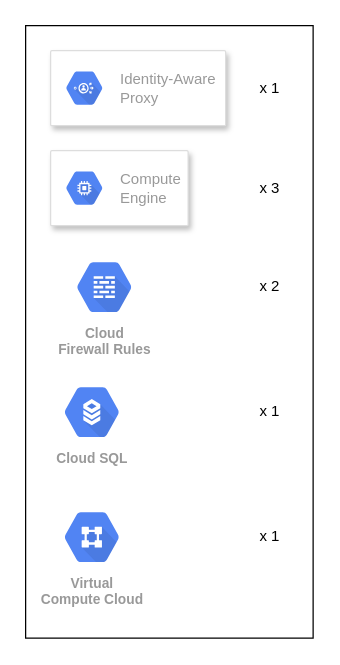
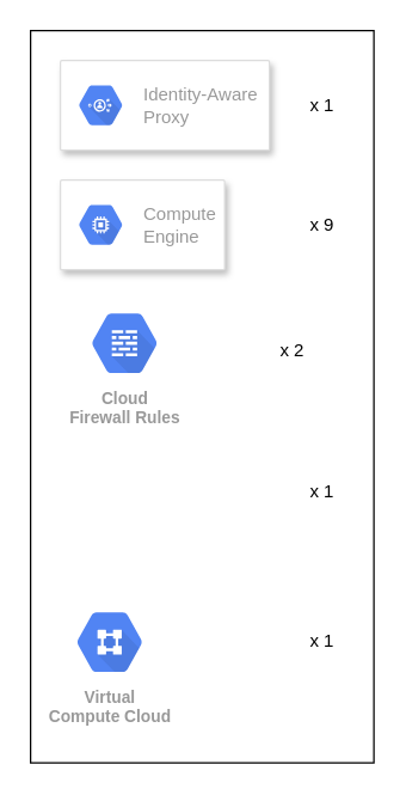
- <mxCell id="11" value="x 3" style="text;html=1;align=center;verticalAlign=middle;resizable=0;points=[];autosize=1;strokeColor=none;fillColor=none;" parent="1" vertex="1"><mxGeometry x="200" y="140" width="30" height="20" as="geometry" /></mxCell>
+ <mxCell id="11" value="x 9" style="text;html=1;align=center;verticalAlign=middle;resizable=0;points=[];autosize=1;strokeColor=none;fillColor=none;" parent="1" vertex="1"><mxGeometry x="200" y="140" width="30" height="20" as="geometry" /></mxCell>
- <mxCell id="12" value="x 2" style="text;html=1;align=center;verticalAlign=middle;resizable=0;points=[];autosize=1;strokeColor=none;fillColor=none;" parent="1" vertex="1"><mxGeometry x="200" y="219.25" width="30" height="20" as="geometry" /></mxCell>
+ <mxCell id="12" value="x 2" style="text;html=1;align=center;verticalAlign=middle;resizable=0;points=[];autosize=1;strokeColor=none;fillColor=none;" parent="1" vertex="1"><mxGeometry x="180" y="224.25" width="30" height="20" as="geometry" /></mxCell>
- <mxCell id="8" value="Cloud SQL" style="sketch=0;html=1;fillColor=#5184F3;strokeColor=none;verticalAlign=top;labelPosition=center;verticalLabelPosition=bottom;align=center;spacingTop=-6;fontSize=11;fontStyle=1;fontColor=#999999;shape=mxgraph.gcp2.hexIcon;prIcon=cloud_sql" parent="1" vertex="1"><mxGeometry x="40" y="300" width="66" height="58.5" as="geometry" /></mxCell>
